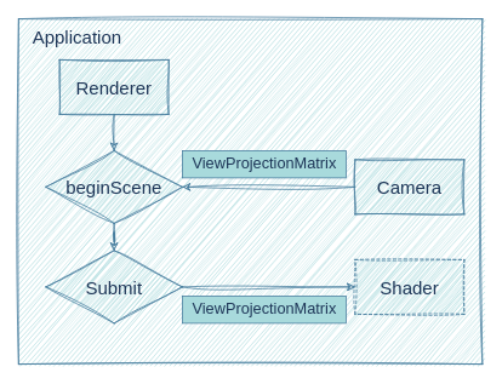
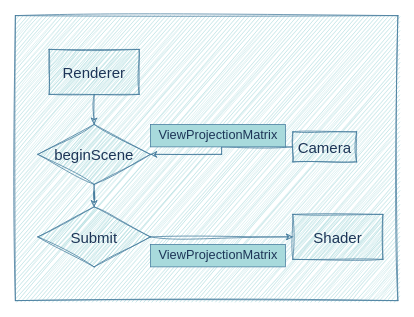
- <mxCell id="3" value="Application" style="text;html=1;align=center;verticalAlign=middle;resizable=0;points=[];autosize=1;strokeColor=none;fillColor=none;fontSize=20;fontFamily=Helvetica;labelBackgroundColor=none;fontColor=#1D3557;" vertex="1" parent="1"><mxGeometry x="24" y="20" width="120" height="40" as="geometry" /></mxCell>
- <mxCell id="5" value="Camera" style="rounded=0;whiteSpace=wrap;html=1;sketch=1;hachureGap=4;jiggle=2;curveFitting=1;fontFamily=Helvetica;fontSize=20;fillColor=#A8DADC;strokeColor=#457B9D;labelBackgroundColor=none;fontColor=#1D3557;" vertex="1" parent="1"><mxGeometry x="390" y="175" width="120" height="60" as="geometry" /></mxCell>
+ <mxCell id="5" value="Camera" style="rounded=0;whiteSpace=wrap;html=1;sketch=1;hachureGap=4;jiggle=2;curveFitting=1;fontFamily=Helvetica;fontSize=20;fillColor=#A8DADC;strokeColor=#457B9D;labelBackgroundColor=none;fontColor=#1D3557;" vertex="1" parent="1"><mxGeometry x="390" y="175" width="85" height="40" as="geometry" /></mxCell>
- <mxCell id="10" value="Shader" style="rounded=0;whiteSpace=wrap;html=1;sketch=1;hachureGap=4;jiggle=2;curveFitting=1;fontFamily=Helvetica;fontSize=20;fontSource=https%3A%2F%2Ffonts.googleapis.com%2Fcss%3Ffamily%3DArchitects%2BDaughter;fillColor=#A8DADC;strokeColor=#457B9D;labelBackgroundColor=none;fontColor=#1D3557;dashed=1;" vertex="1" parent="1"><mxGeometry x="390" y="285" width="120" height="60" as="geometry" /></mxCell>
+ <mxCell id="10" value="Shader" style="rounded=0;whiteSpace=wrap;html=1;sketch=1;hachureGap=4;jiggle=2;curveFitting=1;fontFamily=Helvetica;fontSize=20;fontSource=https%3A%2F%2Ffonts.googleapis.com%2Fcss%3Ffamily%3DArchitects%2BDaughter;fillColor=#A8DADC;strokeColor=#457B9D;labelBackgroundColor=none;fontColor=#1D3557;" vertex="1" parent="1"><mxGeometry x="390" y="285" width="120" height="60" as="geometry" /></mxCell>
